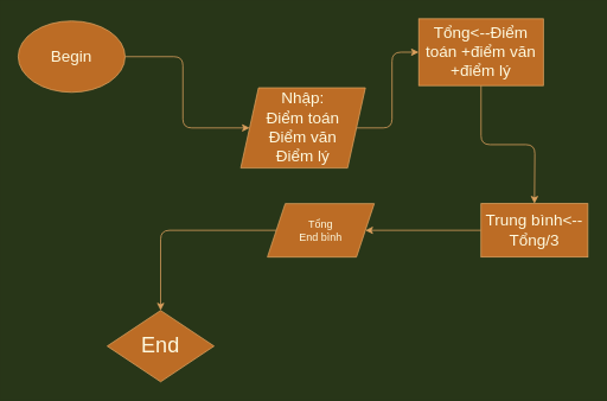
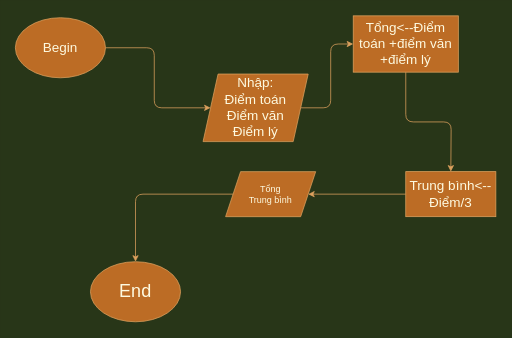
- <mxCell id="12" value="Tổng&lt;br&gt;End bình" style="shape=parallelogram;perimeter=parallelogramPerimeter;whiteSpace=wrap;html=1;fixedSize=1;rounded=0;sketch=0;strokeColor=#DDA15E;fillColor=#BC6C25;fontColor=#FEFAE0;" vertex="1" parent="1"><mxGeometry x="300" y="228" width="120" height="60" as="geometry" /></mxCell>
+ <mxCell id="12" value="Tổng&lt;br&gt;Trung bình" style="shape=parallelogram;perimeter=parallelogramPerimeter;whiteSpace=wrap;html=1;fixedSize=1;rounded=0;sketch=0;strokeColor=#DDA15E;fillColor=#BC6C25;fontColor=#FEFAE0;" vertex="1" parent="1"><mxGeometry x="300" y="228" width="120" height="60" as="geometry" /></mxCell>
- <mxCell id="9" value="&lt;font style=&quot;font-size: 18px&quot;&gt;Trung bình&amp;lt;--Tổng/3&lt;/font&gt;" style="rounded=0;whiteSpace=wrap;html=1;sketch=0;strokeColor=#DDA15E;fillColor=#BC6C25;fontColor=#FEFAE0;" vertex="1" parent="1"><mxGeometry x="540" y="228" width="120" height="60" as="geometry" /></mxCell>
+ <mxCell id="9" value="&lt;font style=&quot;font-size: 18px&quot;&gt;Trung bình&amp;lt;--Điểm/3&lt;/font&gt;" style="rounded=0;whiteSpace=wrap;html=1;sketch=0;strokeColor=#DDA15E;fillColor=#BC6C25;fontColor=#FEFAE0;" vertex="1" parent="1"><mxGeometry x="540" y="228" width="120" height="60" as="geometry" /></mxCell>
- <mxCell id="10" value="&lt;font style=&quot;font-size: 24px&quot;&gt;End&lt;/font&gt;" style="rhombus;whiteSpace=wrap;html=1;fillColor=#BC6C25;strokeColor=#DDA15E;fontColor=#FEFAE0;" vertex="1" parent="1"><mxGeometry x="120" y="348" width="120" height="80" as="geometry" /></mxCell>
+ <mxCell id="10" value="&lt;font style=&quot;font-size: 24px&quot;&gt;End&lt;/font&gt;" style="ellipse;whiteSpace=wrap;html=1;fillColor=#BC6C25;strokeColor=#DDA15E;fontColor=#FEFAE0;" vertex="1" parent="1"><mxGeometry x="120" y="348" width="120" height="80" as="geometry" /></mxCell>
